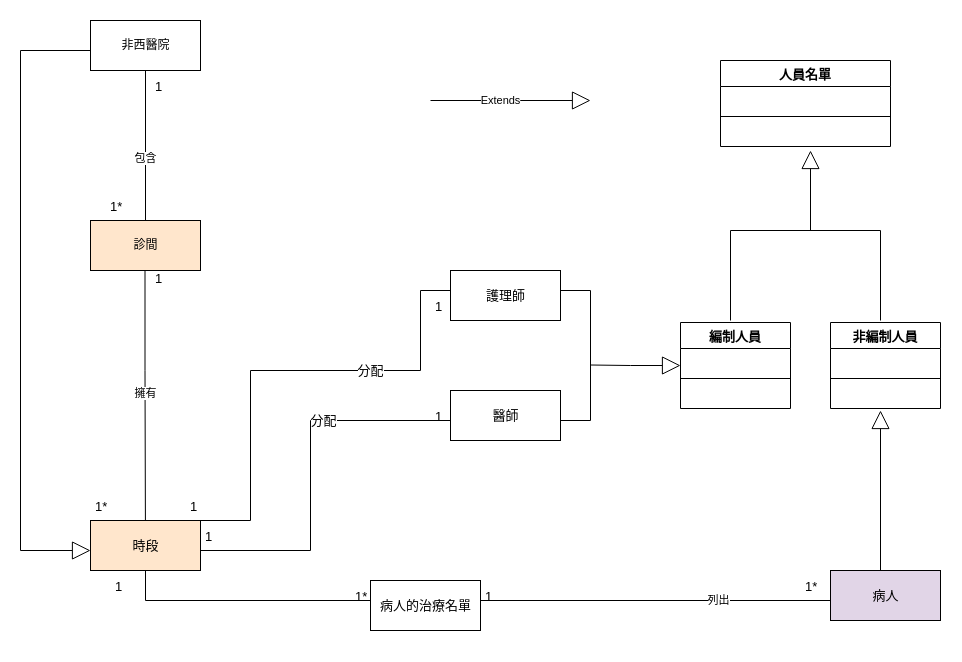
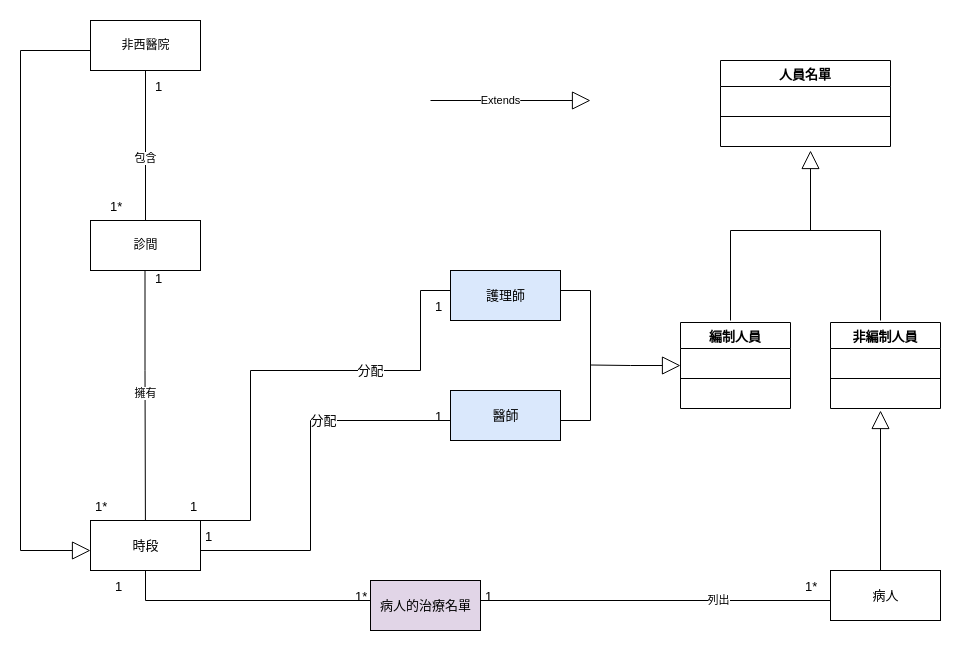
- <mxCell id="5" value="診間" style="html=1;fillColor=#ffe6cc;" parent="1" vertex="1"><mxGeometry x="90" y="220" width="110" height="50" as="geometry" /></mxCell>
+ <mxCell id="5" value="診間" style="html=1;" parent="1" vertex="1"><mxGeometry x="90" y="220" width="110" height="50" as="geometry" /></mxCell>
- <mxCell id="21" value="護理師" style="html=1;fontSize=13;" parent="1" vertex="1"><mxGeometry x="450" y="270" width="110" height="50" as="geometry" /></mxCell>
+ <mxCell id="21" value="護理師" style="html=1;fontSize=13;fillColor=#dae8fc;" parent="1" vertex="1"><mxGeometry x="450" y="270" width="110" height="50" as="geometry" /></mxCell>
- <mxCell id="22" value="醫師" style="html=1;fontSize=13;" parent="1" vertex="1"><mxGeometry x="450" y="390" width="110" height="50" as="geometry" /></mxCell>
+ <mxCell id="22" value="醫師" style="html=1;fontSize=13;fillColor=#dae8fc;" parent="1" vertex="1"><mxGeometry x="450" y="390" width="110" height="50" as="geometry" /></mxCell>
- <mxCell id="12" value="時段" style="html=1;fontSize=13;fillColor=#ffe6cc;" parent="1" vertex="1"><mxGeometry x="90" y="520" width="110" height="50" as="geometry" /></mxCell>
+ <mxCell id="12" value="時段" style="html=1;fontSize=13;" parent="1" vertex="1"><mxGeometry x="90" y="520" width="110" height="50" as="geometry" /></mxCell>
- <mxCell id="15" value="病人" style="html=1;fontSize=13;fillColor=#e1d5e7;" parent="1" vertex="1"><mxGeometry x="830" y="570" width="110" height="50" as="geometry" /></mxCell>
+ <mxCell id="15" value="病人" style="html=1;fontSize=13;" parent="1" vertex="1"><mxGeometry x="830" y="570" width="110" height="50" as="geometry" /></mxCell>
- <mxCell id="14" value="病人的治療名單" style="html=1;fontSize=13;" parent="1" vertex="1"><mxGeometry x="370" y="580" width="110" height="50" as="geometry" /></mxCell>
+ <mxCell id="14" value="病人的治療名單" style="html=1;fontSize=13;fillColor=#e1d5e7;" parent="1" vertex="1"><mxGeometry x="370" y="580" width="110" height="50" as="geometry" /></mxCell>
